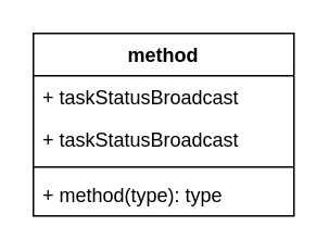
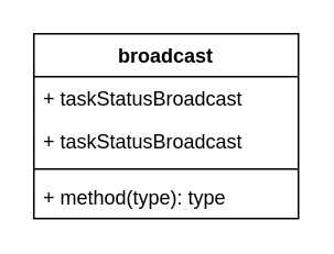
- <mxCell id="2" value="method" style="swimlane;fontStyle=1;align=center;verticalAlign=top;childLayout=stackLayout;horizontal=1;startSize=26;horizontalStack=0;resizeParent=1;resizeParentMax=0;resizeLast=0;collapsible=1;marginBottom=0;" vertex="1" parent="1"><mxGeometry x="20" y="20" width="160" height="112" as="geometry" /></mxCell>
+ <mxCell id="2" value="broadcast" style="swimlane;fontStyle=1;align=center;verticalAlign=top;childLayout=stackLayout;horizontal=1;startSize=26;horizontalStack=0;resizeParent=1;resizeParentMax=0;resizeLast=0;collapsible=1;marginBottom=0;" vertex="1" parent="1"><mxGeometry x="20" y="20" width="160" height="112" as="geometry" /></mxCell>
